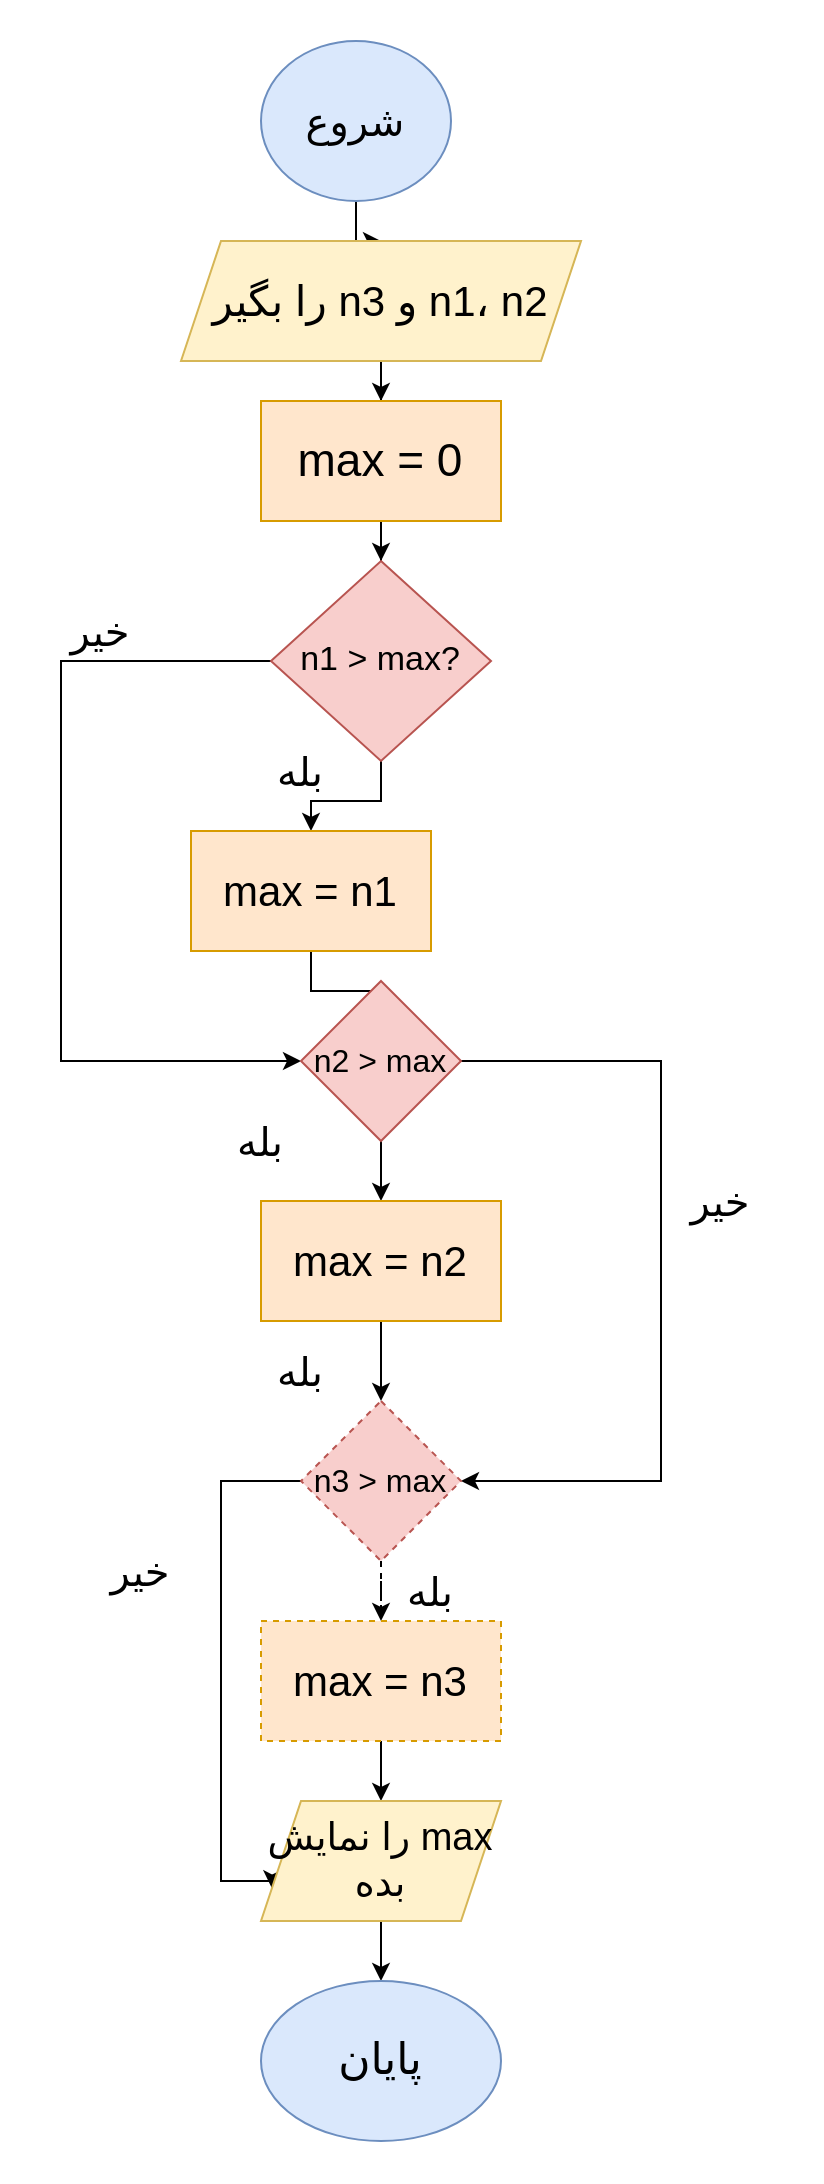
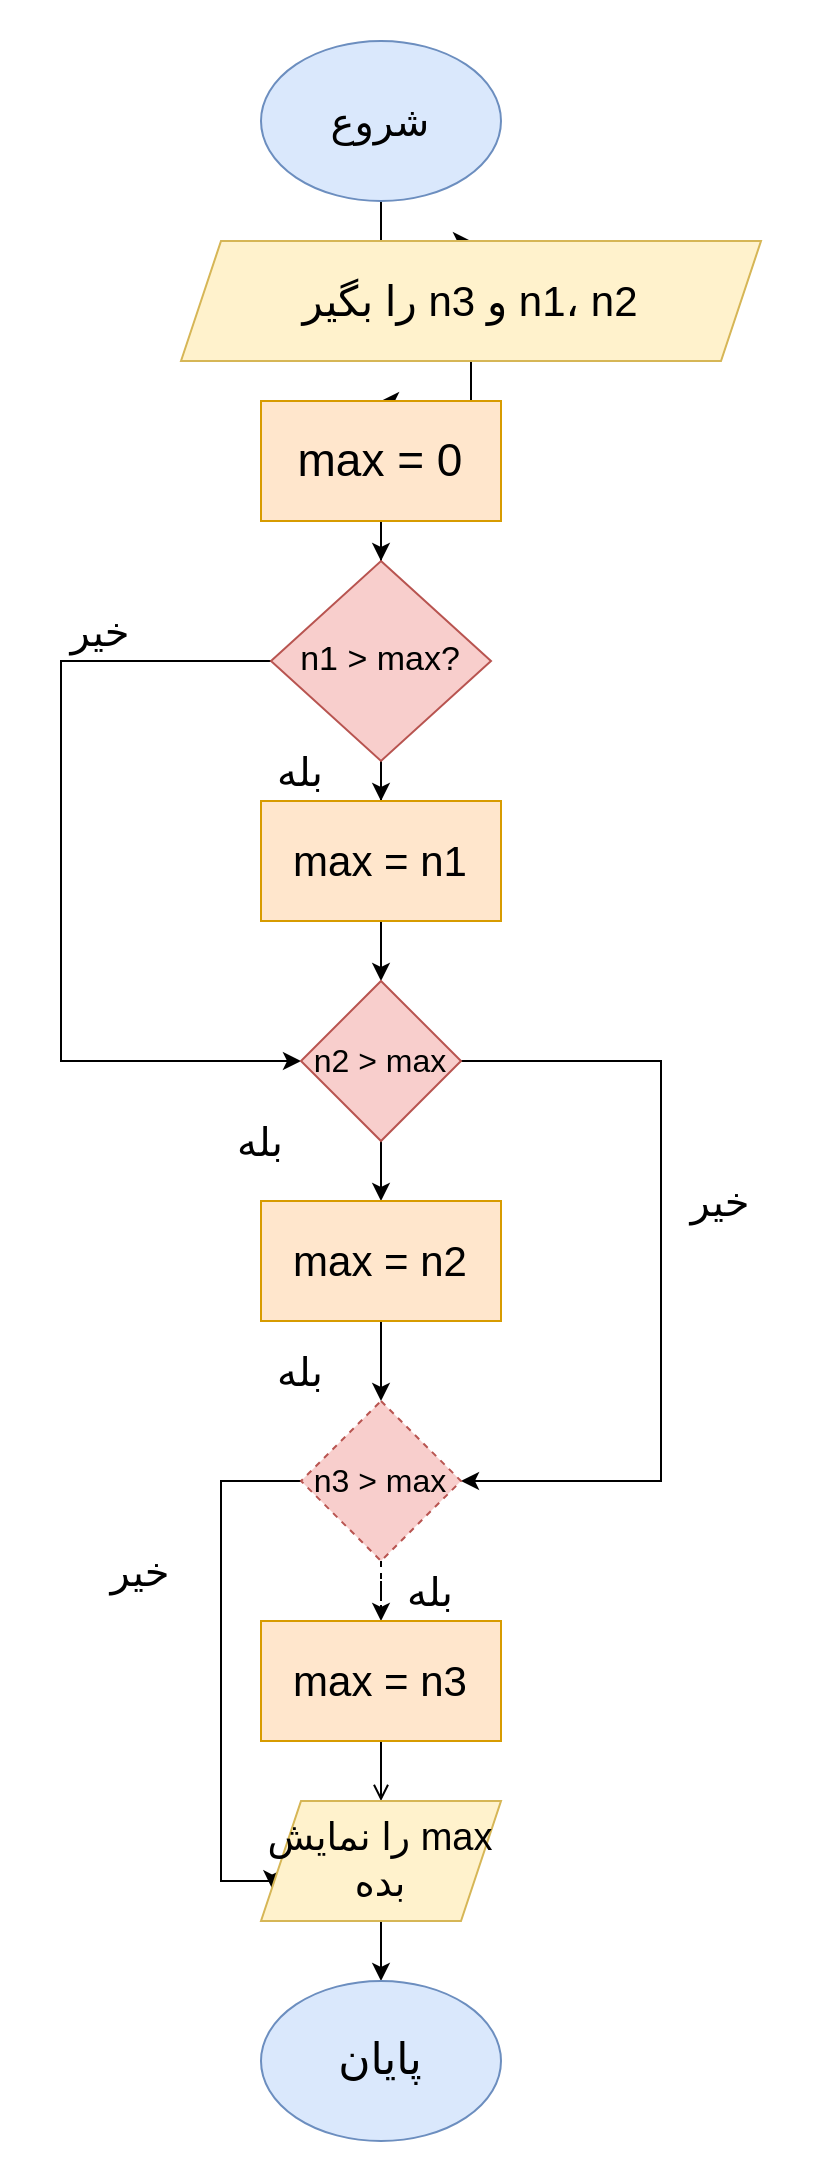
- <mxCell id="3" value="&lt;font style=&quot;font-size: 20px;&quot;&gt;شروع&lt;/font&gt;" style="ellipse;whiteSpace=wrap;html=1;fillColor=#dae8fc;strokeColor=#6c8ebf;" vertex="1" parent="1"><mxGeometry x="130" y="20" width="95" height="80" as="geometry" /></mxCell>
+ <mxCell id="3" value="&lt;font style=&quot;font-size: 20px;&quot;&gt;شروع&lt;/font&gt;" style="ellipse;whiteSpace=wrap;html=1;fillColor=#dae8fc;strokeColor=#6c8ebf;" vertex="1" parent="1"><mxGeometry x="130" width="120" height="80" as="geometry" y="20" /></mxCell>
- <mxCell id="5" value="&lt;div style=&quot;direction: rtl;&quot;&gt;&lt;span style=&quot;background-color: initial;&quot;&gt;&lt;font style=&quot;font-size: 21px;&quot;&gt;n1، n2 و n3 را بگیر&lt;/font&gt;&lt;/span&gt;&lt;/div&gt;" style="shape=parallelogram;perimeter=parallelogramPerimeter;whiteSpace=wrap;html=1;fixedSize=1;fillColor=#fff2cc;strokeColor=#d6b656;" vertex="1" parent="1"><mxGeometry x="90" y="120" width="200" height="60" as="geometry" /></mxCell>
+ <mxCell id="5" value="&lt;div style=&quot;direction: rtl;&quot;&gt;&lt;span style=&quot;background-color: initial;&quot;&gt;&lt;font style=&quot;font-size: 21px;&quot;&gt;n1، n2 و n3 را بگیر&lt;/font&gt;&lt;/span&gt;&lt;/div&gt;" style="shape=parallelogram;perimeter=parallelogramPerimeter;whiteSpace=wrap;html=1;fixedSize=1;fillColor=#fff2cc;strokeColor=#d6b656;" vertex="1" parent="1"><mxGeometry x="90" y="120" width="290" height="60" as="geometry" /></mxCell>
- <mxCell id="12" value="&lt;font style=&quot;font-size: 21px;&quot;&gt;max = n1&lt;/font&gt;" style="rounded=0;whiteSpace=wrap;html=1;fillColor=#ffe6cc;strokeColor=#d79b00;" vertex="1" parent="1"><mxGeometry x="95" y="415" width="120" height="60" as="geometry" /></mxCell>
+ <mxCell id="12" value="&lt;font style=&quot;font-size: 21px;&quot;&gt;max = n1&lt;/font&gt;" style="rounded=0;whiteSpace=wrap;html=1;fillColor=#ffe6cc;strokeColor=#d79b00;" vertex="1" parent="1"><mxGeometry x="130" y="400" width="120" height="60" as="geometry" /></mxCell>
- <mxCell id="27" value="&lt;font style=&quot;font-size: 21px;&quot;&gt;max = n3&lt;/font&gt;" style="rounded=0;whiteSpace=wrap;html=1;fillColor=#ffe6cc;strokeColor=#d79b00;dashed=1;" vertex="1" parent="1"><mxGeometry x="130" y="810" width="120" height="60" as="geometry" /></mxCell>
+ <mxCell id="27" value="&lt;font style=&quot;font-size: 21px;&quot;&gt;max = n3&lt;/font&gt;" style="rounded=0;whiteSpace=wrap;html=1;fillColor=#ffe6cc;strokeColor=#d79b00;" vertex="1" parent="1"><mxGeometry x="130" y="810" width="120" height="60" as="geometry" /></mxCell>
- <mxCell id="26" value="" style="edgeStyle=orthogonalEdgeStyle;rounded=0;orthogonalLoop=1;jettySize=auto;html=1;" edge="1" parent="1" source="27" target="31"><mxGeometry relative="1" as="geometry" /></mxCell>
+ <mxCell id="26" value="" style="edgeStyle=orthogonalEdgeStyle;rounded=0;orthogonalLoop=1;jettySize=auto;html=1;endArrow=open;" edge="1" parent="1" source="27" target="31"><mxGeometry relative="1" as="geometry" /></mxCell>
